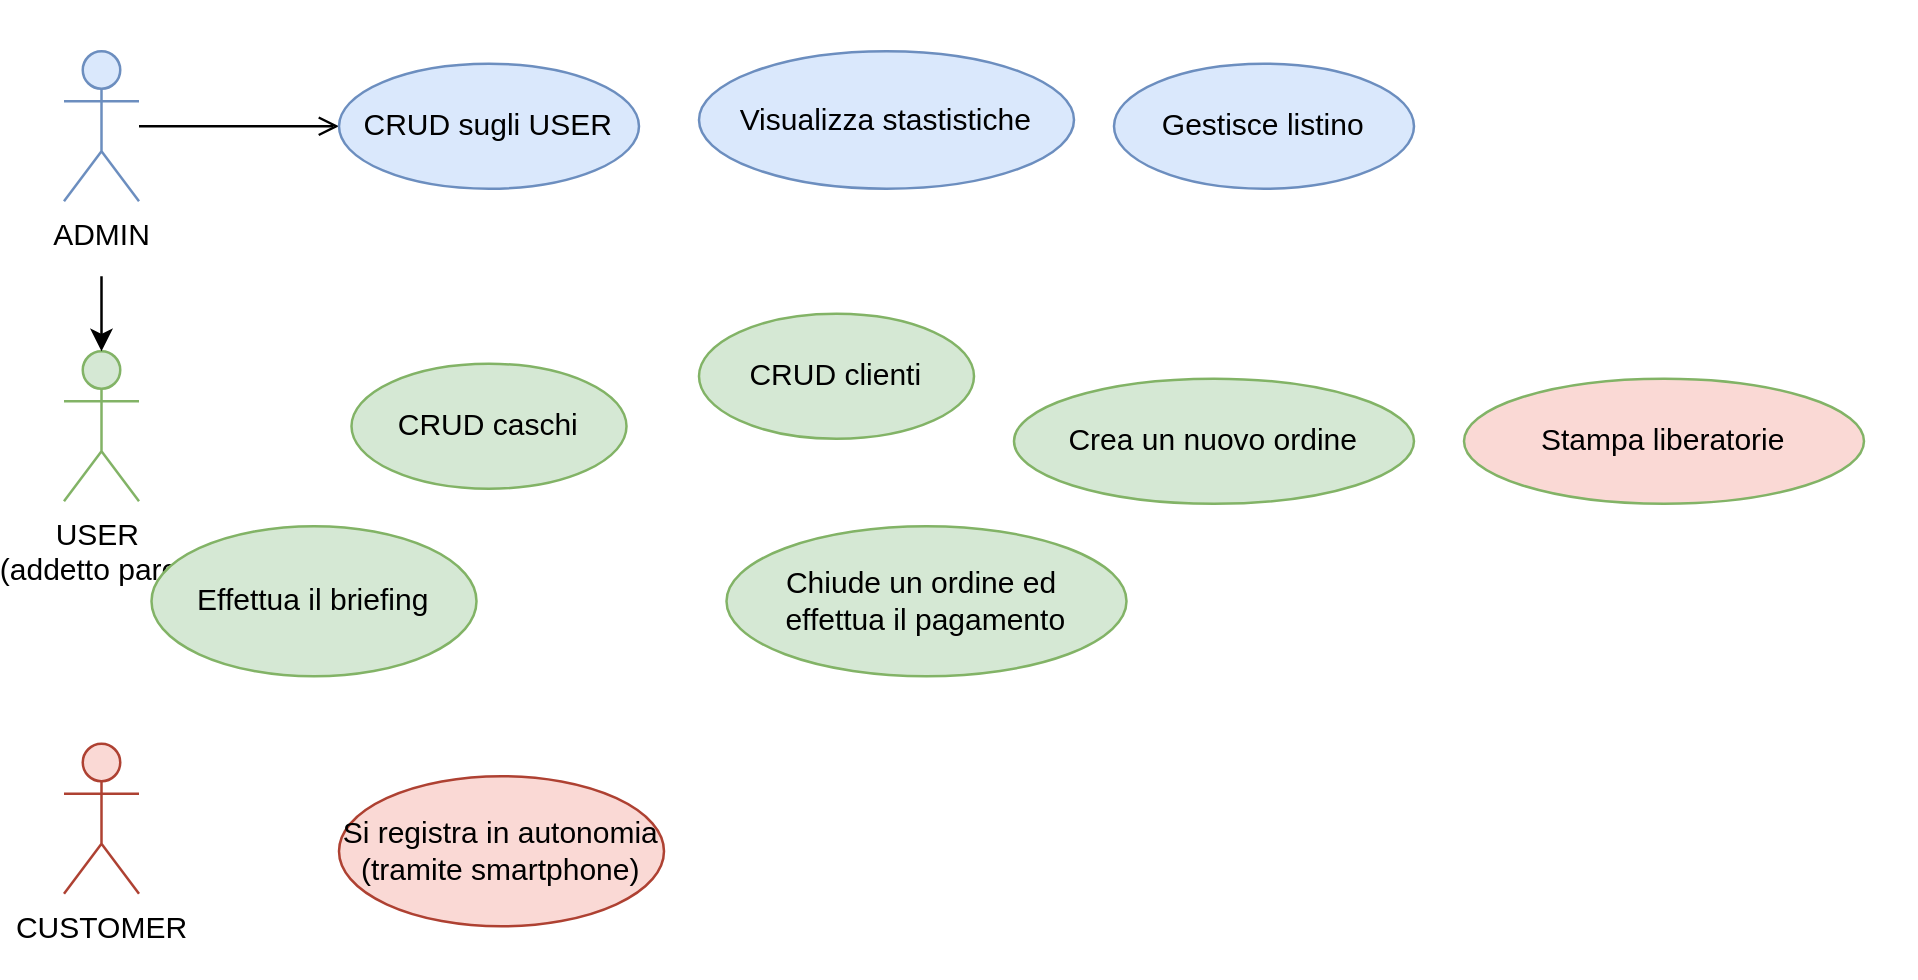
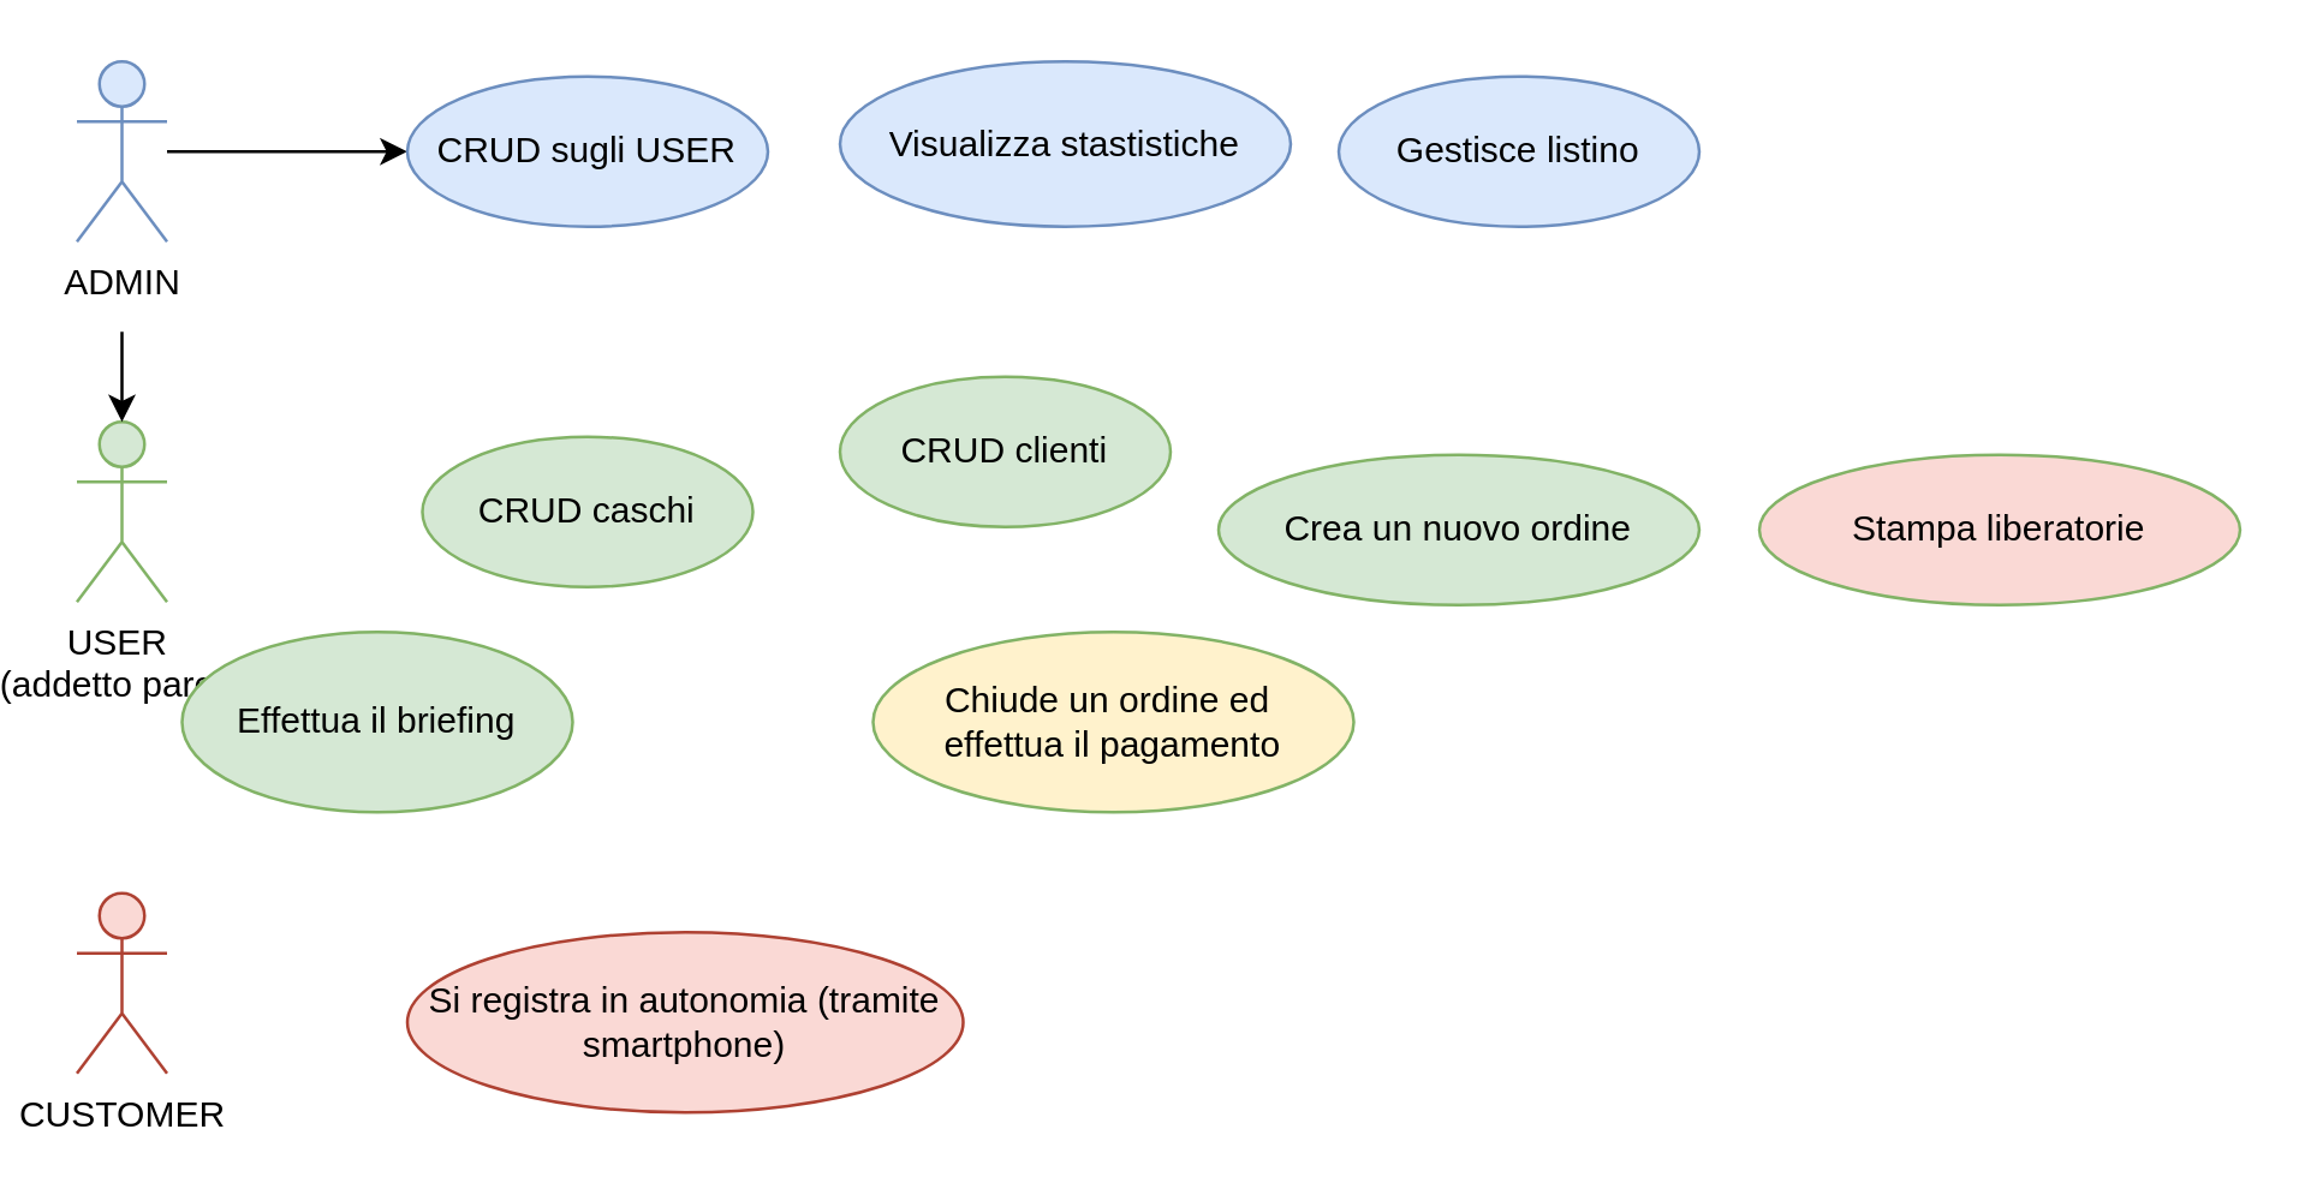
- <mxCell id="4" style="edgeStyle=orthogonalEdgeStyle;rounded=0;orthogonalLoop=1;jettySize=auto;html=1;entryX=0;entryY=0.5;entryDx=0;entryDy=0;endArrow=open;" edge="1" parent="1" source="5" target="6"><mxGeometry relative="1" as="geometry" /></mxCell>
+ <mxCell id="4" style="edgeStyle=orthogonalEdgeStyle;rounded=0;orthogonalLoop=1;jettySize=auto;html=1;entryX=0;entryY=0.5;entryDx=0;entryDy=0;" edge="1" parent="1" source="5" target="6"><mxGeometry relative="1" as="geometry" /></mxCell>
- <mxCell id="12" value="&lt;div&gt;Chiude un ordine ed&amp;nbsp;&lt;/div&gt;&lt;div&gt;effettua il pagamento&lt;/div&gt;" style="ellipse;whiteSpace=wrap;html=1;fillColor=#d5e8d4;strokeColor=#82b366;" vertex="1" parent="1"><mxGeometry x="285" y="210" width="160" height="60" as="geometry" /></mxCell>
+ <mxCell id="12" value="&lt;div&gt;Chiude un ordine ed&amp;nbsp;&lt;/div&gt;&lt;div&gt;effettua il pagamento&lt;/div&gt;" style="ellipse;whiteSpace=wrap;html=1;fillColor=#fff2cc;strokeColor=#82b366;" vertex="1" parent="1"><mxGeometry x="285" y="210" width="160" height="60" as="geometry" /></mxCell>
- <mxCell id="16" value="Si registra in autonomia (tramite smartphone)" style="ellipse;whiteSpace=wrap;html=1;fillColor=#fad9d5;strokeColor=#ae4132;" vertex="1" parent="1"><mxGeometry x="130" y="310" width="130" height="60" as="geometry" /></mxCell>
+ <mxCell id="16" value="Si registra in autonomia (tramite smartphone)" style="ellipse;whiteSpace=wrap;html=1;fillColor=#fad9d5;strokeColor=#ae4132;" vertex="1" parent="1"><mxGeometry x="130" y="310" width="185" height="60" as="geometry" /></mxCell>
